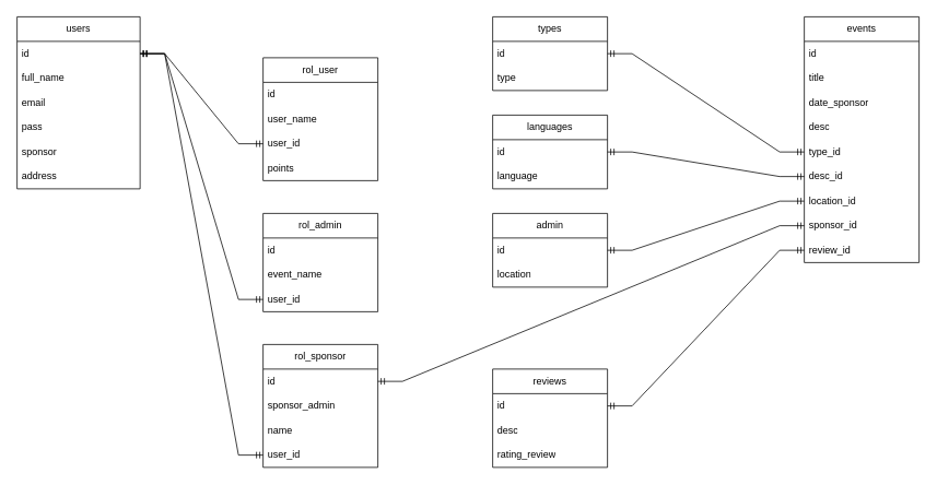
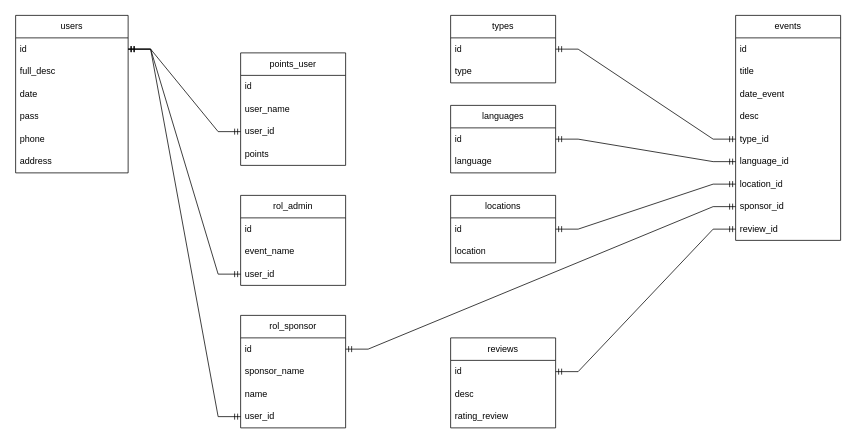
- <mxCell id="9" value="rol_user" style="swimlane;fontStyle=0;childLayout=stackLayout;horizontal=1;startSize=30;horizontalStack=0;resizeParent=1;resizeParentMax=0;resizeLast=0;collapsible=1;marginBottom=0;whiteSpace=wrap;html=1;" parent="1" vertex="1"><mxGeometry x="320" y="70" width="140" height="150" as="geometry" /></mxCell>
+ <mxCell id="9" value="points_user" style="swimlane;fontStyle=0;childLayout=stackLayout;horizontal=1;startSize=30;horizontalStack=0;resizeParent=1;resizeParentMax=0;resizeLast=0;collapsible=1;marginBottom=0;whiteSpace=wrap;html=1;" parent="1" vertex="1"><mxGeometry x="320" y="70" width="140" height="150" as="geometry" /></mxCell>
- <mxCell id="4" value="full_name" style="text;strokeColor=none;fillColor=none;align=left;verticalAlign=middle;spacingLeft=4;spacingRight=4;overflow=hidden;points=[[0,0.5],[1,0.5]];portConstraint=eastwest;rotatable=0;whiteSpace=wrap;html=1;" parent="2" vertex="1"><mxGeometry y="60" width="150" height="30" as="geometry" /></mxCell>
+ <mxCell id="4" value="full_desc" style="text;strokeColor=none;fillColor=none;align=left;verticalAlign=middle;spacingLeft=4;spacingRight=4;overflow=hidden;points=[[0,0.5],[1,0.5]];portConstraint=eastwest;rotatable=0;whiteSpace=wrap;html=1;" parent="2" vertex="1"><mxGeometry y="60" width="150" height="30" as="geometry" /></mxCell>
- <mxCell id="5" value="email" style="text;strokeColor=none;fillColor=none;align=left;verticalAlign=middle;spacingLeft=4;spacingRight=4;overflow=hidden;points=[[0,0.5],[1,0.5]];portConstraint=eastwest;rotatable=0;whiteSpace=wrap;html=1;" parent="2" vertex="1"><mxGeometry y="90" width="150" height="30" as="geometry" /></mxCell>
+ <mxCell id="5" value="date" style="text;strokeColor=none;fillColor=none;align=left;verticalAlign=middle;spacingLeft=4;spacingRight=4;overflow=hidden;points=[[0,0.5],[1,0.5]];portConstraint=eastwest;rotatable=0;whiteSpace=wrap;html=1;" parent="2" vertex="1"><mxGeometry y="90" width="150" height="30" as="geometry" /></mxCell>
- <mxCell id="29" value="date_sponsor" style="text;strokeColor=none;fillColor=none;align=left;verticalAlign=middle;spacingLeft=4;spacingRight=4;overflow=hidden;points=[[0,0.5],[1,0.5]];portConstraint=eastwest;rotatable=0;whiteSpace=wrap;html=1;" parent="26" vertex="1"><mxGeometry y="90" width="140" height="30" as="geometry" /></mxCell>
+ <mxCell id="29" value="date_event" style="text;strokeColor=none;fillColor=none;align=left;verticalAlign=middle;spacingLeft=4;spacingRight=4;overflow=hidden;points=[[0,0.5],[1,0.5]];portConstraint=eastwest;rotatable=0;whiteSpace=wrap;html=1;" parent="26" vertex="1"><mxGeometry y="90" width="140" height="30" as="geometry" /></mxCell>
- <mxCell id="7" value="sponsor" style="text;strokeColor=none;fillColor=none;align=left;verticalAlign=middle;spacingLeft=4;spacingRight=4;overflow=hidden;points=[[0,0.5],[1,0.5]];portConstraint=eastwest;rotatable=0;whiteSpace=wrap;html=1;" parent="2" vertex="1"><mxGeometry y="150" width="150" height="30" as="geometry" /></mxCell>
+ <mxCell id="7" value="phone" style="text;strokeColor=none;fillColor=none;align=left;verticalAlign=middle;spacingLeft=4;spacingRight=4;overflow=hidden;points=[[0,0.5],[1,0.5]];portConstraint=eastwest;rotatable=0;whiteSpace=wrap;html=1;" parent="2" vertex="1"><mxGeometry y="150" width="150" height="30" as="geometry" /></mxCell>
- <mxCell id="32" value="desc_id" style="text;strokeColor=none;fillColor=none;align=left;verticalAlign=middle;spacingLeft=4;spacingRight=4;overflow=hidden;points=[[0,0.5],[1,0.5]];portConstraint=eastwest;rotatable=0;whiteSpace=wrap;html=1;" parent="26" vertex="1"><mxGeometry y="180" width="140" height="30" as="geometry" /></mxCell>
+ <mxCell id="32" value="language_id" style="text;strokeColor=none;fillColor=none;align=left;verticalAlign=middle;spacingLeft=4;spacingRight=4;overflow=hidden;points=[[0,0.5],[1,0.5]];portConstraint=eastwest;rotatable=0;whiteSpace=wrap;html=1;" parent="26" vertex="1"><mxGeometry y="180" width="140" height="30" as="geometry" /></mxCell>
- <mxCell id="50" value="admin" style="swimlane;fontStyle=0;childLayout=stackLayout;horizontal=1;startSize=30;horizontalStack=0;resizeParent=1;resizeParentMax=0;resizeLast=0;collapsible=1;marginBottom=0;whiteSpace=wrap;html=1;" parent="1" vertex="1"><mxGeometry x="600" y="260" width="140" height="90" as="geometry" /></mxCell>
+ <mxCell id="50" value="locations" style="swimlane;fontStyle=0;childLayout=stackLayout;horizontal=1;startSize=30;horizontalStack=0;resizeParent=1;resizeParentMax=0;resizeLast=0;collapsible=1;marginBottom=0;whiteSpace=wrap;html=1;" parent="1" vertex="1"><mxGeometry x="600" y="260" width="140" height="90" as="geometry" /></mxCell>
- <mxCell id="16" value="sponsor_admin" style="text;strokeColor=none;fillColor=none;align=left;verticalAlign=middle;spacingLeft=4;spacingRight=4;overflow=hidden;points=[[0,0.5],[1,0.5]];portConstraint=eastwest;rotatable=0;whiteSpace=wrap;html=1;" parent="14" vertex="1"><mxGeometry y="60" width="140" height="30" as="geometry" /></mxCell>
+ <mxCell id="16" value="sponsor_name" style="text;strokeColor=none;fillColor=none;align=left;verticalAlign=middle;spacingLeft=4;spacingRight=4;overflow=hidden;points=[[0,0.5],[1,0.5]];portConstraint=eastwest;rotatable=0;whiteSpace=wrap;html=1;" parent="14" vertex="1"><mxGeometry y="60" width="140" height="30" as="geometry" /></mxCell>
